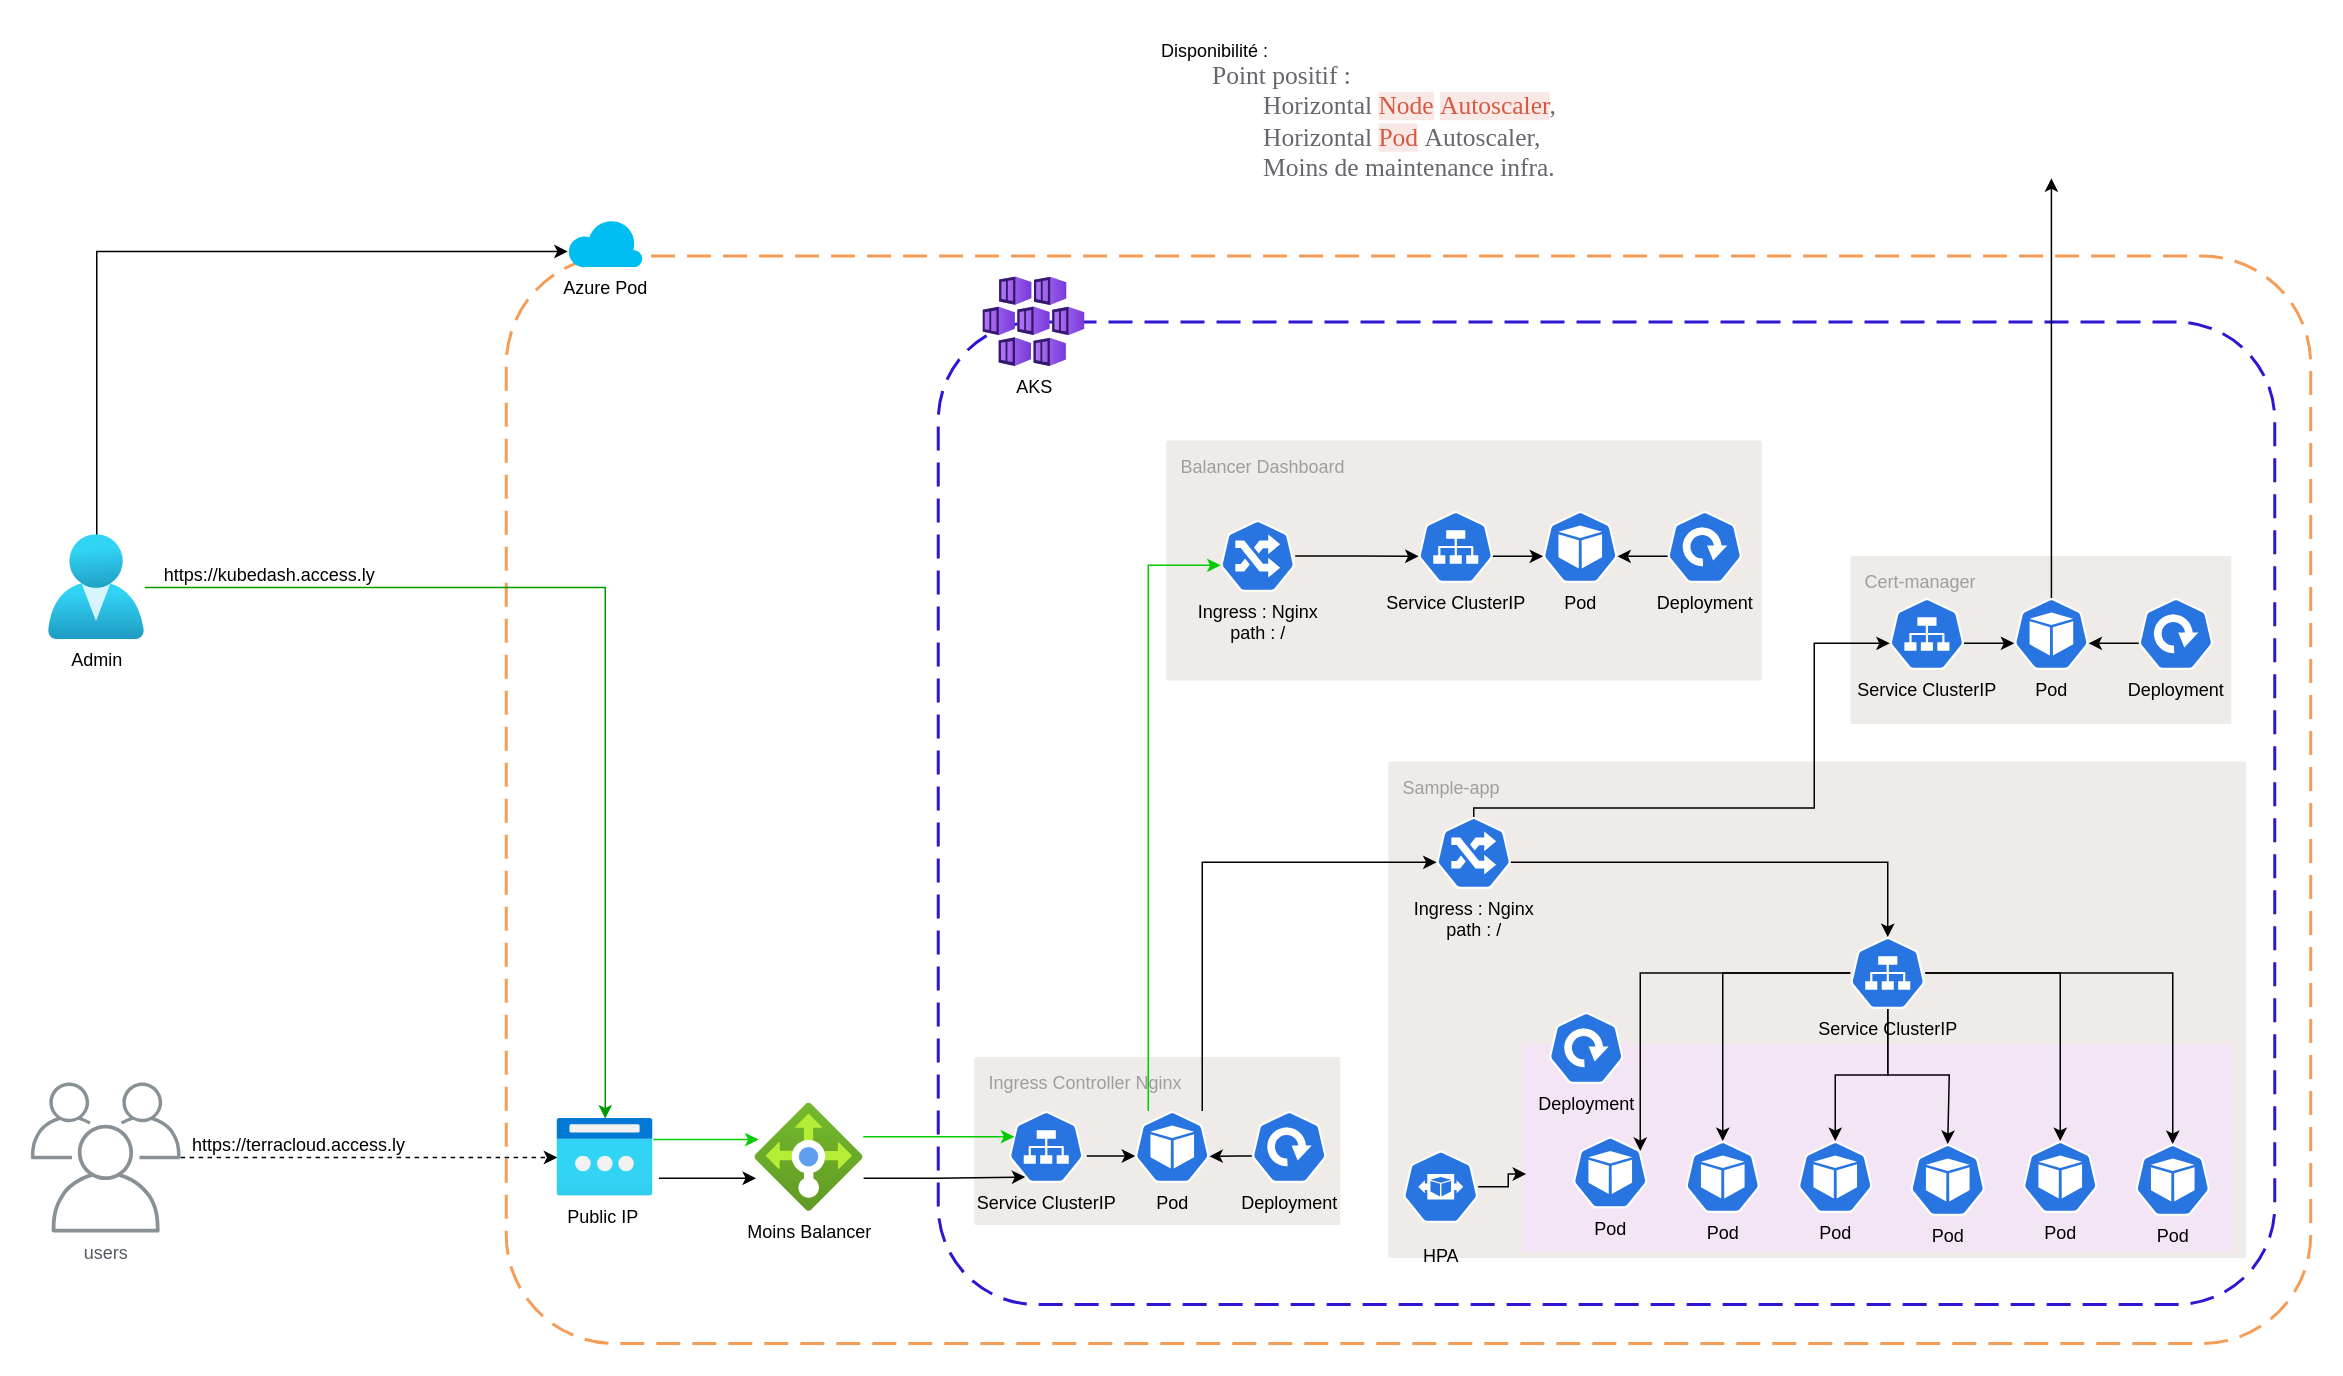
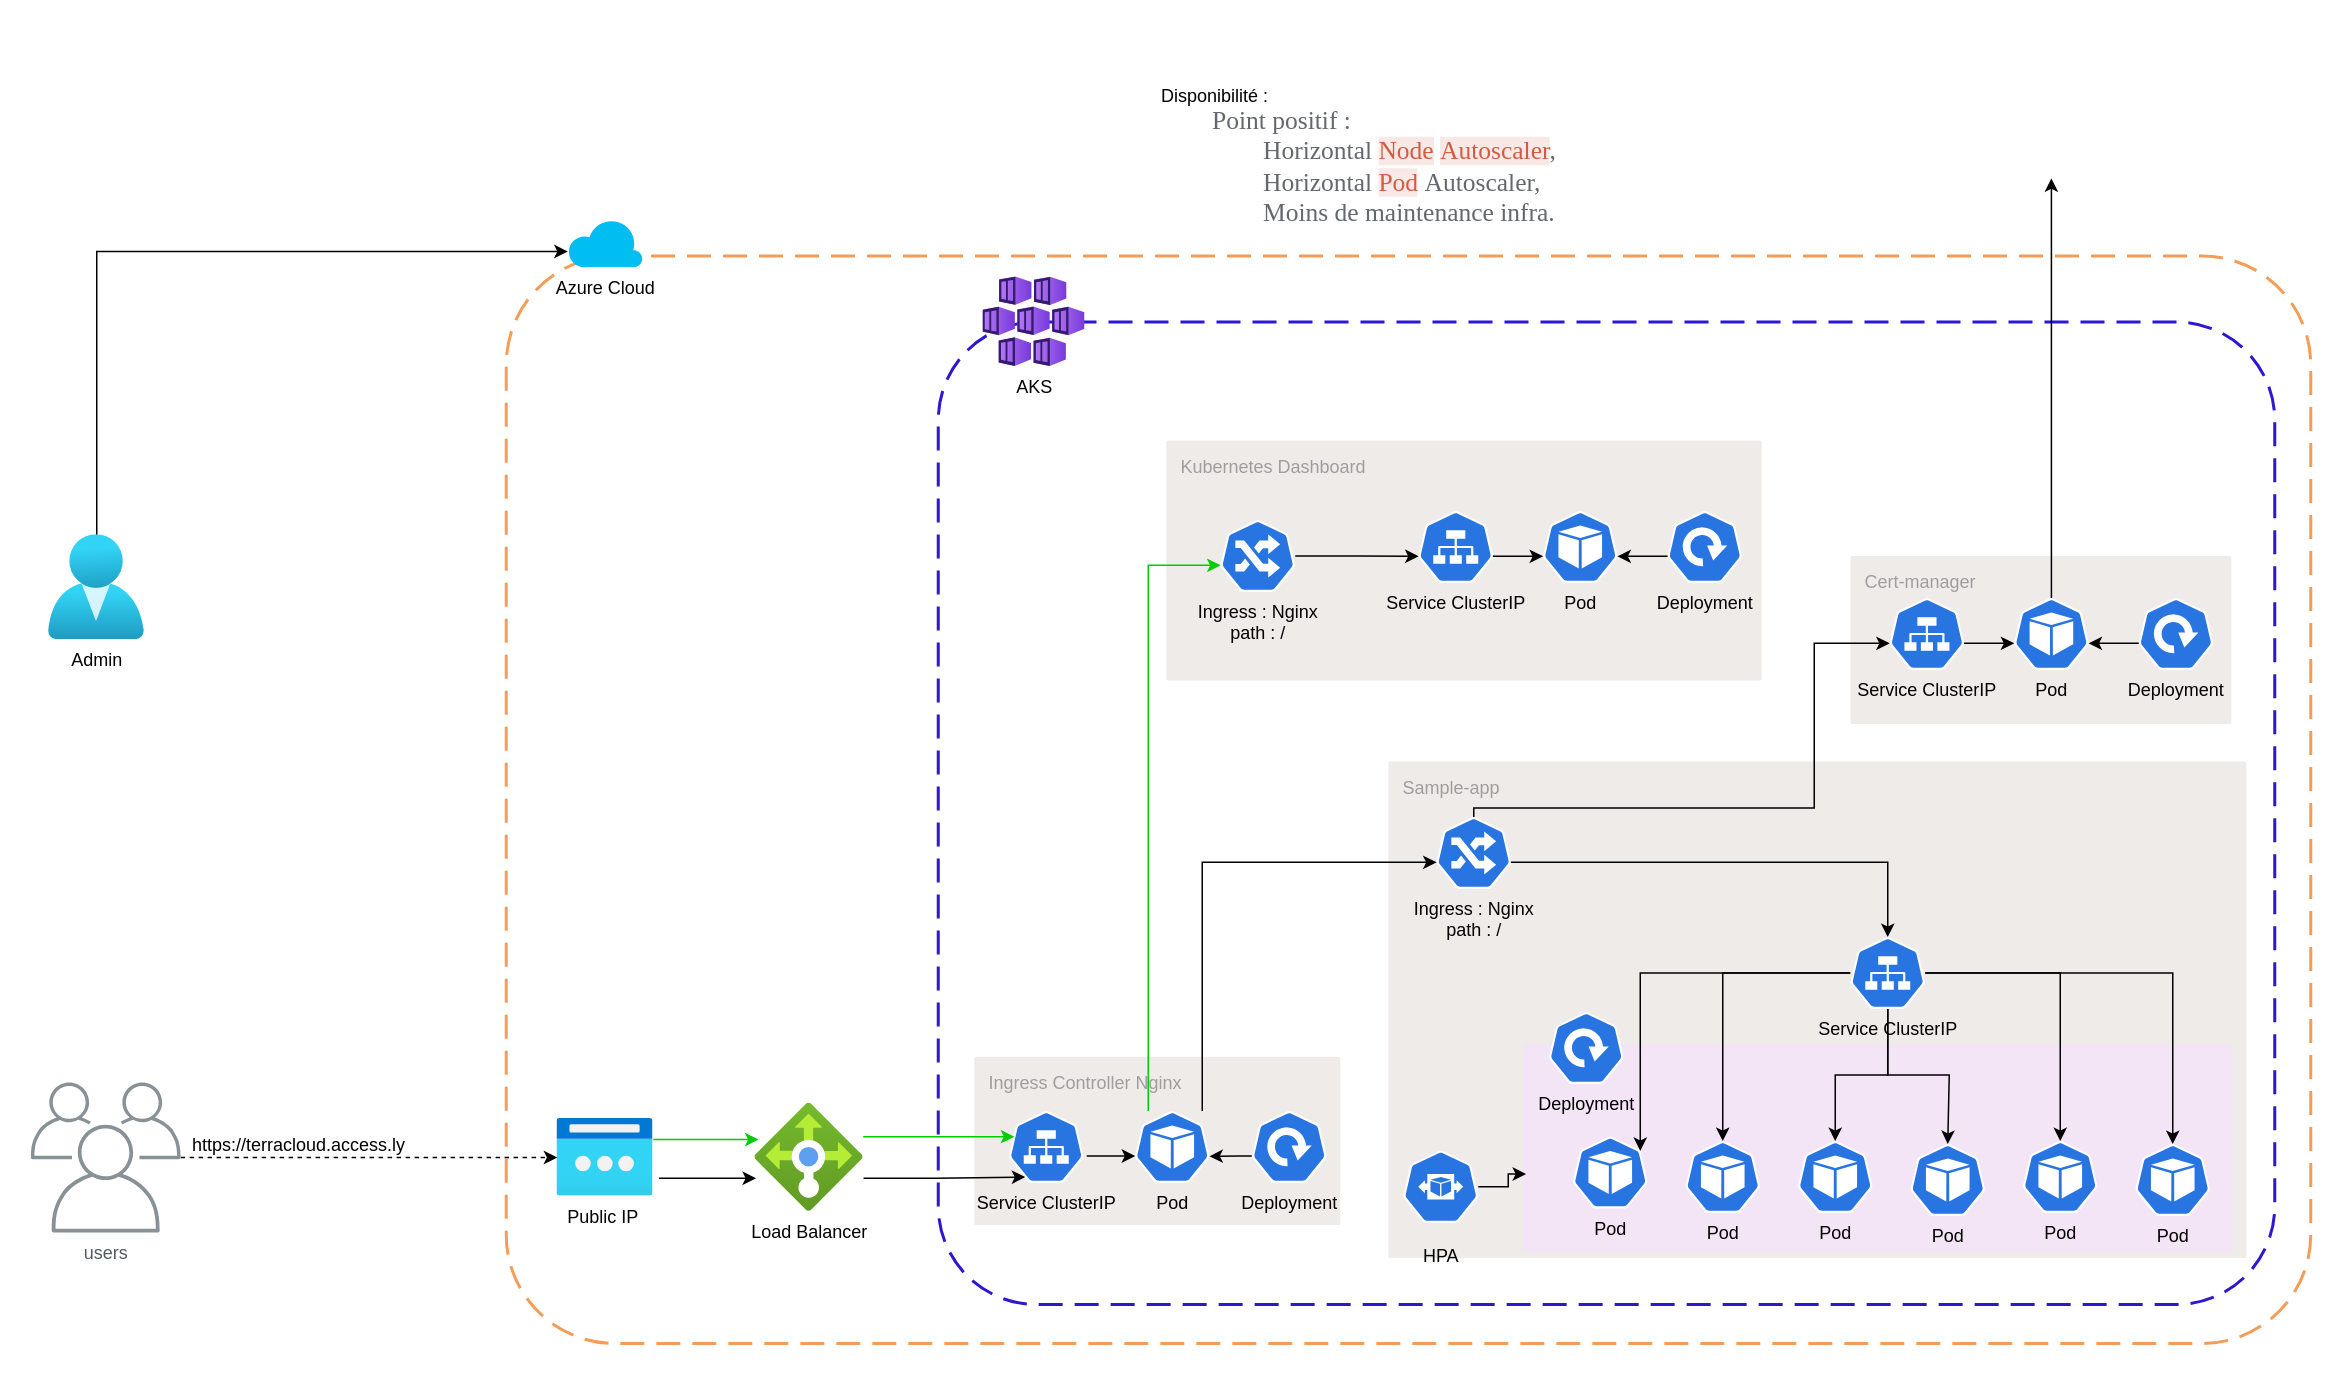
- <mxCell id="65" value="Disponibilité :&lt;br style=&quot;color: rgb(100, 103, 110); font-family: Segoe-UI; font-size: 17px; background-color: rgb(255, 255, 255);&quot;&gt;&lt;span style=&quot;color: rgb(100, 103, 110); font-family: Segoe-UI; font-size: 17px; background-color: rgb(255, 255, 255);&quot; id=&quot;p41&quot;&gt;&lt;span style=&quot;white-space: pre;&quot;&gt;&#09;&lt;/span&gt;Point positif :&lt;/span&gt;&lt;br style=&quot;color: rgb(100, 103, 110); font-family: Segoe-UI; font-size: 17px; background-color: rgb(255, 255, 255);&quot;&gt;&lt;span style=&quot;color: rgb(100, 103, 110); font-family: Segoe-UI; font-size: 17px; background-color: rgb(255, 255, 255);&quot; id=&quot;p42&quot;&gt;&lt;span style=&quot;white-space: pre;&quot;&gt;&#09;&lt;/span&gt;&lt;span style=&quot;white-space: pre;&quot;&gt;&#09;&lt;/span&gt;Horizontal&amp;nbsp;&lt;span style=&quot;cursor: text; color: rgb(213, 90, 67); background-color: rgb(248, 233, 230);&quot; class=&quot;s-rg&quot; id=&quot;46&quot;&gt;Node&lt;/span&gt;&amp;nbsp;&lt;span style=&quot;cursor: text; color: rgb(213, 90, 67); background-color: rgb(248, 233, 230);&quot; class=&quot;s-rg&quot; id=&quot;47&quot;&gt;Autoscaler&lt;/span&gt;,&lt;/span&gt;&lt;br style=&quot;color: rgb(100, 103, 110); font-family: Segoe-UI; font-size: 17px; background-color: rgb(255, 255, 255);&quot;&gt;&lt;span style=&quot;color: rgb(100, 103, 110); font-family: Segoe-UI; font-size: 17px; background-color: rgb(255, 255, 255);&quot; id=&quot;p43&quot;&gt;&lt;span style=&quot;white-space: pre;&quot;&gt;&#09;&lt;/span&gt;&lt;span style=&quot;white-space: pre;&quot;&gt;&#09;&lt;/span&gt;Horizontal&amp;nbsp;&lt;span style=&quot;cursor: text; color: rgb(213, 90, 67); background-color: rgb(248, 233, 230);&quot; class=&quot;s-rg&quot; id=&quot;49&quot;&gt;Pod&lt;/span&gt;&amp;nbsp;Autoscaler,&lt;/span&gt;&lt;br style=&quot;color: rgb(100, 103, 110); font-family: Segoe-UI; font-size: 17px; background-color: rgb(255, 255, 255);&quot;&gt;&lt;span style=&quot;color: rgb(100, 103, 110); font-family: Segoe-UI; font-size: 17px; background-color: rgb(255, 255, 255);&quot; id=&quot;p51&quot;&gt;&lt;span style=&quot;white-space: pre;&quot;&gt;&#09;&lt;/span&gt;&lt;span style=&quot;white-space: pre;&quot;&gt;&#09;&lt;/span&gt;Moins de maintenance infra.&lt;/span&gt;" style="text;html=1;strokeColor=none;fillColor=none;align=left;verticalAlign=middle;whiteSpace=wrap;rounded=0;" vertex="1" parent="1"><mxGeometry x="772" y="20" width="283" height="107" as="geometry" /></mxCell>
+ <mxCell id="65" value="Disponibilité :&lt;br style=&quot;color: rgb(100, 103, 110); font-family: Segoe-UI; font-size: 17px; background-color: rgb(255, 255, 255);&quot;&gt;&lt;span style=&quot;color: rgb(100, 103, 110); font-family: Segoe-UI; font-size: 17px; background-color: rgb(255, 255, 255);&quot; id=&quot;p41&quot;&gt;&lt;span style=&quot;white-space: pre;&quot;&gt;&#09;&lt;/span&gt;Point positif :&lt;/span&gt;&lt;br style=&quot;color: rgb(100, 103, 110); font-family: Segoe-UI; font-size: 17px; background-color: rgb(255, 255, 255);&quot;&gt;&lt;span style=&quot;color: rgb(100, 103, 110); font-family: Segoe-UI; font-size: 17px; background-color: rgb(255, 255, 255);&quot; id=&quot;p42&quot;&gt;&lt;span style=&quot;white-space: pre;&quot;&gt;&#09;&lt;/span&gt;&lt;span style=&quot;white-space: pre;&quot;&gt;&#09;&lt;/span&gt;Horizontal&amp;nbsp;&lt;span style=&quot;cursor: text; color: rgb(213, 90, 67); background-color: rgb(248, 233, 230);&quot; class=&quot;s-rg&quot; id=&quot;46&quot;&gt;Node&lt;/span&gt;&amp;nbsp;&lt;span style=&quot;cursor: text; color: rgb(213, 90, 67); background-color: rgb(248, 233, 230);&quot; class=&quot;s-rg&quot; id=&quot;47&quot;&gt;Autoscaler&lt;/span&gt;,&lt;/span&gt;&lt;br style=&quot;color: rgb(100, 103, 110); font-family: Segoe-UI; font-size: 17px; background-color: rgb(255, 255, 255);&quot;&gt;&lt;span style=&quot;color: rgb(100, 103, 110); font-family: Segoe-UI; font-size: 17px; background-color: rgb(255, 255, 255);&quot; id=&quot;p43&quot;&gt;&lt;span style=&quot;white-space: pre;&quot;&gt;&#09;&lt;/span&gt;&lt;span style=&quot;white-space: pre;&quot;&gt;&#09;&lt;/span&gt;Horizontal&amp;nbsp;&lt;span style=&quot;cursor: text; color: rgb(213, 90, 67); background-color: rgb(248, 233, 230);&quot; class=&quot;s-rg&quot; id=&quot;49&quot;&gt;Pod&lt;/span&gt;&amp;nbsp;Autoscaler,&lt;/span&gt;&lt;br style=&quot;color: rgb(100, 103, 110); font-family: Segoe-UI; font-size: 17px; background-color: rgb(255, 255, 255);&quot;&gt;&lt;span style=&quot;color: rgb(100, 103, 110); font-family: Segoe-UI; font-size: 17px; background-color: rgb(255, 255, 255);&quot; id=&quot;p51&quot;&gt;&lt;span style=&quot;white-space: pre;&quot;&gt;&#09;&lt;/span&gt;&lt;span style=&quot;white-space: pre;&quot;&gt;&#09;&lt;/span&gt;Moins de maintenance infra.&lt;/span&gt;" style="text;html=1;strokeColor=none;fillColor=none;align=left;verticalAlign=middle;whiteSpace=wrap;rounded=0;" vertex="1" parent="1"><mxGeometry x="772" y="50" width="283" height="107" as="geometry" /></mxCell>
- <mxCell id="3" value="Azure Pod" style="verticalLabelPosition=bottom;html=1;verticalAlign=top;align=center;strokeColor=none;fillColor=#00BEF2;shape=mxgraph.azure.cloud;" parent="1" vertex="1"><mxGeometry x="378" y="145" width="50" height="32.5" as="geometry" /></mxCell>
+ <mxCell id="3" value="Azure Cloud" style="verticalLabelPosition=bottom;html=1;verticalAlign=top;align=center;strokeColor=none;fillColor=#00BEF2;shape=mxgraph.azure.cloud;" parent="1" vertex="1"><mxGeometry x="378" y="145" width="50" height="32.5" as="geometry" /></mxCell>
- <mxCell id="50" value="Balancer Dashboard" style="sketch=0;points=[[0,0,0],[0.25,0,0],[0.5,0,0],[0.75,0,0],[1,0,0],[1,0.25,0],[1,0.5,0],[1,0.75,0],[1,1,0],[0.75,1,0],[0.5,1,0],[0.25,1,0],[0,1,0],[0,0.75,0],[0,0.5,0],[0,0.25,0]];rounded=1;absoluteArcSize=1;arcSize=2;html=1;strokeColor=none;gradientColor=none;shadow=0;dashed=0;fontSize=12;fontColor=#9E9E9E;align=left;verticalAlign=top;spacing=10;spacingTop=-4;whiteSpace=wrap;fillColor=#EFEBE9;" vertex="1" parent="1"><mxGeometry x="777" y="293" width="397" height="160" as="geometry" /></mxCell>
+ <mxCell id="50" value="Kubernetes Dashboard" style="sketch=0;points=[[0,0,0],[0.25,0,0],[0.5,0,0],[0.75,0,0],[1,0,0],[1,0.25,0],[1,0.5,0],[1,0.75,0],[1,1,0],[0.75,1,0],[0.5,1,0],[0.25,1,0],[0,1,0],[0,0.75,0],[0,0.5,0],[0,0.25,0]];rounded=1;absoluteArcSize=1;arcSize=2;html=1;strokeColor=none;gradientColor=none;shadow=0;dashed=0;fontSize=12;fontColor=#9E9E9E;align=left;verticalAlign=top;spacing=10;spacingTop=-4;whiteSpace=wrap;fillColor=#EFEBE9;" vertex="1" parent="1"><mxGeometry x="777" y="293" width="397" height="160" as="geometry" /></mxCell>
- <mxCell id="62" value="https://kubedash.access.ly" style="text;html=1;align=center;verticalAlign=middle;resizable=0;points=[];autosize=1;strokeColor=none;fillColor=none;" vertex="1" parent="1"><mxGeometry x="99" y="370" width="159" height="26" as="geometry" /></mxCell>
- <mxCell id="59" style="edgeStyle=orthogonalEdgeStyle;rounded=0;orthogonalLoop=1;jettySize=auto;html=1;fillColor=#009900;strokeColor=#009900;" edge="1" parent="1" source="61" target="19"><mxGeometry relative="1" as="geometry" /></mxCell>
- <mxCell id="18" value="Moins Balancer" style="image;aspect=fixed;html=1;points=[];align=center;fontSize=12;image=img/lib/azure2/networking/Load_Balancers.svg;" parent="1" vertex="1"><mxGeometry x="503" y="735" width="72" height="72" as="geometry" /></mxCell>
+ <mxCell id="18" value="Load Balancer" style="image;aspect=fixed;html=1;points=[];align=center;fontSize=12;image=img/lib/azure2/networking/Load_Balancers.svg;" parent="1" vertex="1"><mxGeometry x="503" y="735" width="72" height="72" as="geometry" /></mxCell>
